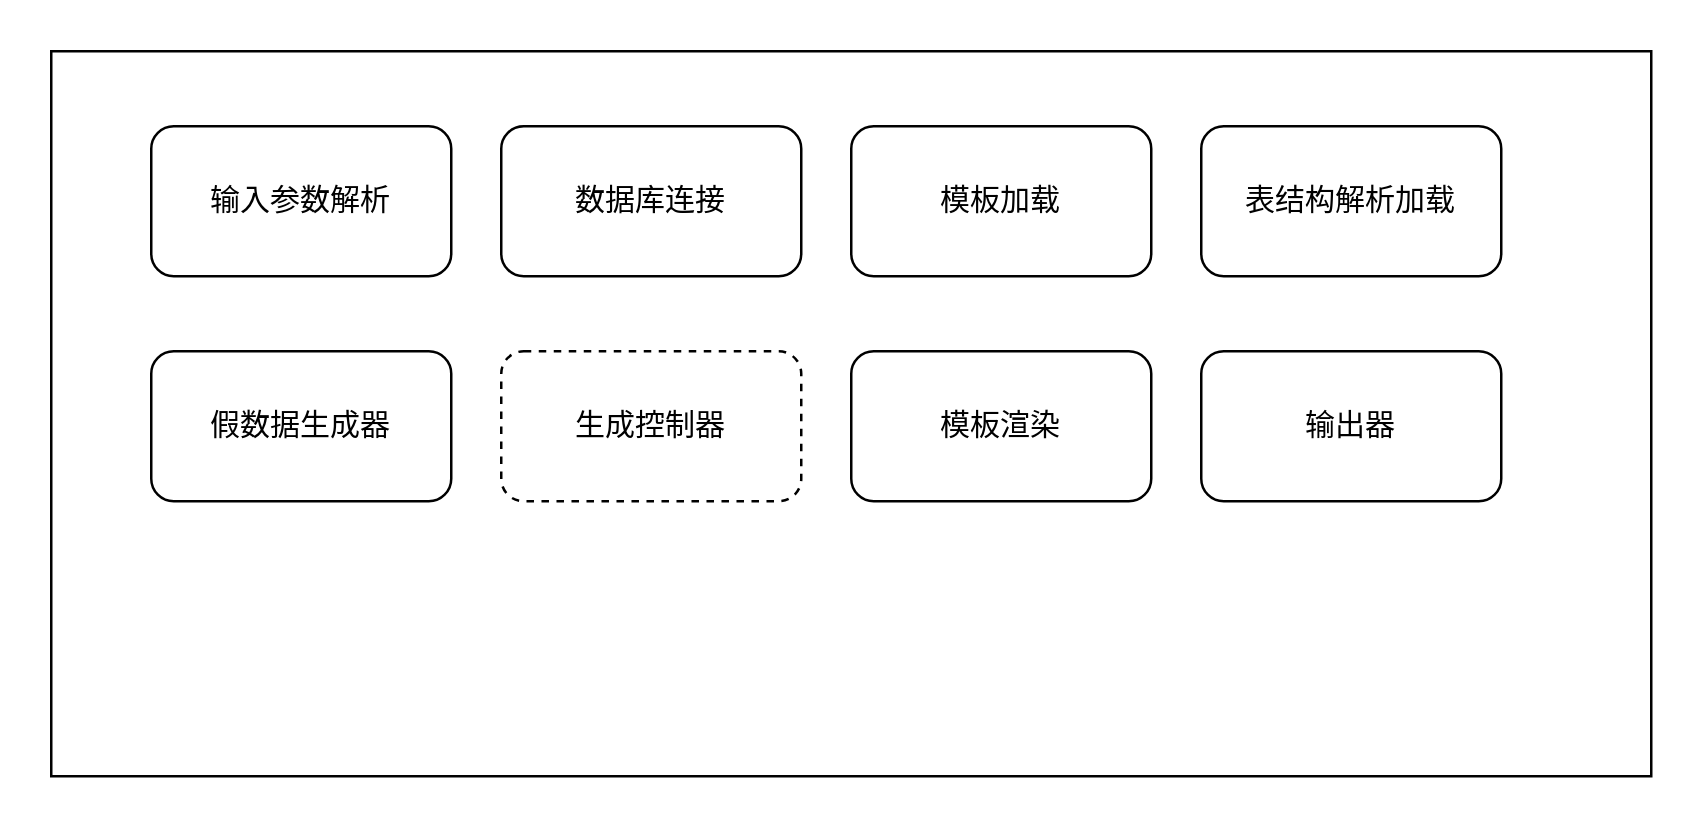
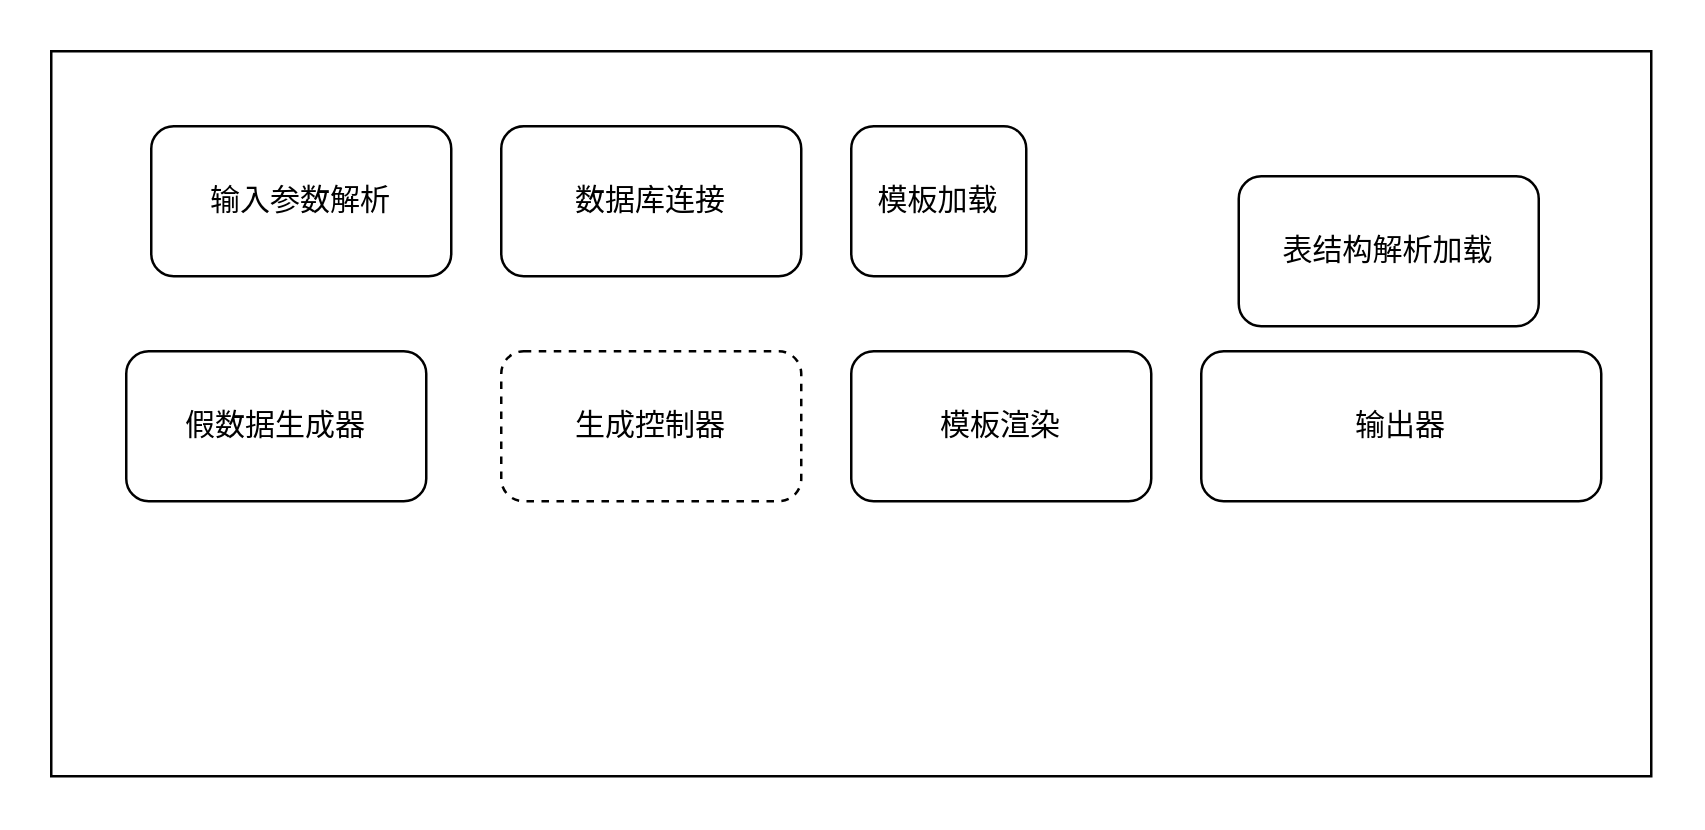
- <mxCell id="5" value="模板加载" style="rounded=1;whiteSpace=wrap;html=1;fillColor=none;" vertex="1" parent="1"><mxGeometry x="340" y="50" width="120" height="60" as="geometry" /></mxCell>
+ <mxCell id="5" value="模板加载" style="rounded=1;whiteSpace=wrap;html=1;fillColor=none;" vertex="1" parent="1"><mxGeometry x="340" y="50" width="70" height="60" as="geometry" /></mxCell>
- <mxCell id="6" value="表结构解析加载" style="rounded=1;whiteSpace=wrap;html=1;fillColor=none;" vertex="1" parent="1"><mxGeometry x="480" y="50" width="120" height="60" as="geometry" /></mxCell>
+ <mxCell id="6" value="表结构解析加载" style="rounded=1;whiteSpace=wrap;html=1;fillColor=none;" vertex="1" parent="1"><mxGeometry x="495" y="70" width="120" height="60" as="geometry" /></mxCell>
- <mxCell id="10" value="假数据生成器" style="rounded=1;whiteSpace=wrap;html=1;fillColor=none;" vertex="1" parent="1"><mxGeometry x="60" y="140" width="120" height="60" as="geometry" /></mxCell>
+ <mxCell id="10" value="假数据生成器" style="rounded=1;whiteSpace=wrap;html=1;fillColor=none;" vertex="1" parent="1"><mxGeometry x="50" y="140" width="120" height="60" as="geometry" /></mxCell>
- <mxCell id="9" value="输出器" style="rounded=1;whiteSpace=wrap;html=1;fillColor=none;" vertex="1" parent="1"><mxGeometry x="480" y="140" width="120" height="60" as="geometry" /></mxCell>
+ <mxCell id="9" value="输出器" style="rounded=1;whiteSpace=wrap;html=1;fillColor=none;" vertex="1" parent="1"><mxGeometry x="480" y="140" width="160" height="60" as="geometry" /></mxCell>
